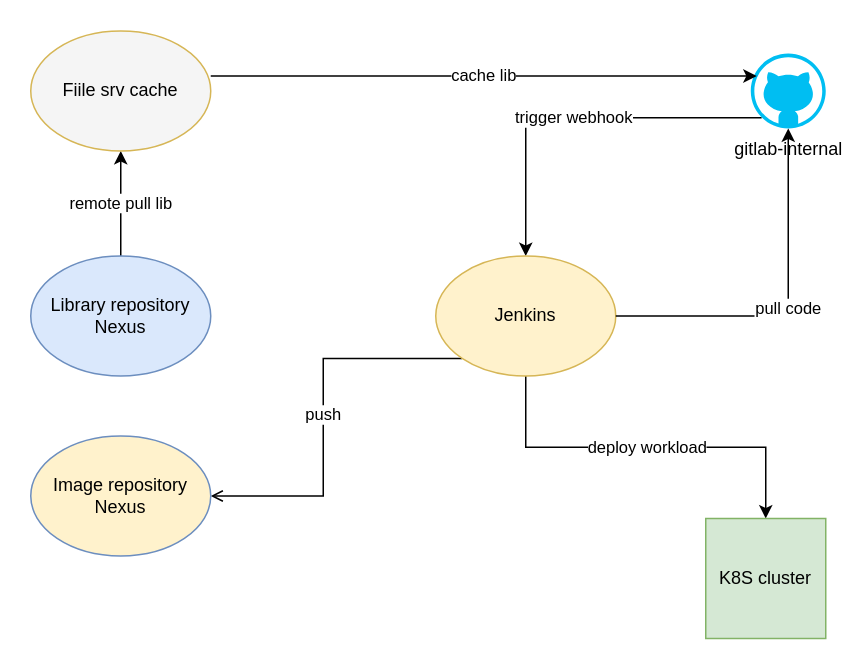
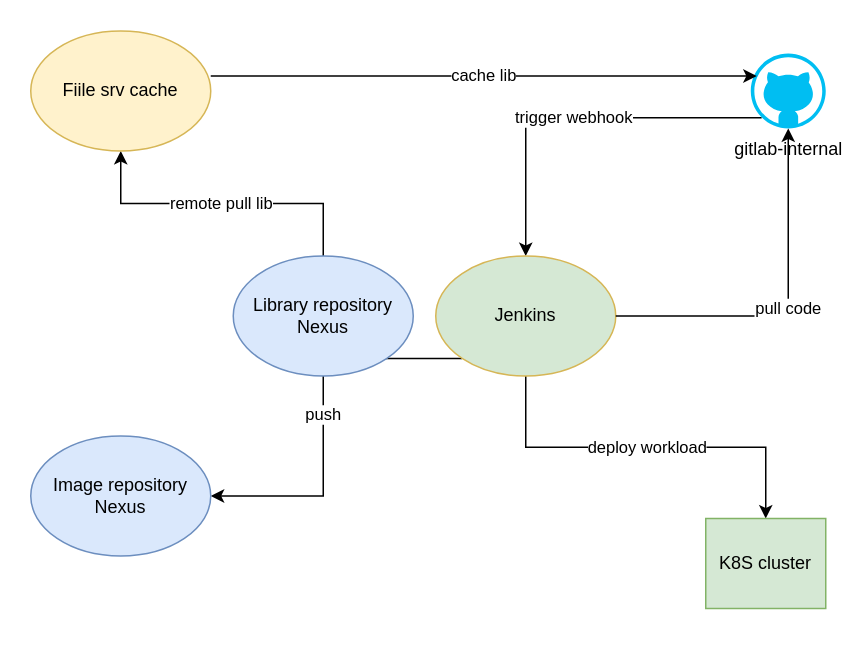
- <mxCell id="11" value="Fiile srv cache" style="ellipse;whiteSpace=wrap;html=1;fillColor=#f5f5f5;strokeColor=#d6b656;" vertex="1" parent="1"><mxGeometry x="20" y="20" width="120" height="80" as="geometry" /></mxCell>
+ <mxCell id="11" value="Fiile srv cache" style="ellipse;whiteSpace=wrap;html=1;fillColor=#fff2cc;strokeColor=#d6b656;" vertex="1" parent="1"><mxGeometry x="20" y="20" width="120" height="80" as="geometry" /></mxCell>
- <mxCell id="10" value="Library repository&lt;br&gt;Nexus" style="ellipse;whiteSpace=wrap;html=1;fillColor=#dae8fc;strokeColor=#6c8ebf;" vertex="1" parent="1"><mxGeometry x="20" y="170" width="120" height="80" as="geometry" /></mxCell>
+ <mxCell id="10" value="Library repository&lt;br&gt;Nexus" style="ellipse;whiteSpace=wrap;html=1;fillColor=#dae8fc;strokeColor=#6c8ebf;" vertex="1" parent="1"><mxGeometry x="155" y="170" width="120" height="80" as="geometry" /></mxCell>
- <mxCell id="6" value="Jenkins" style="ellipse;whiteSpace=wrap;html=1;fillColor=#fff2cc;strokeColor=#d6b656;" vertex="1" parent="1"><mxGeometry x="290" y="170" width="120" height="80" as="geometry" /></mxCell>
+ <mxCell id="6" value="Jenkins" style="ellipse;whiteSpace=wrap;html=1;fillColor=#d5e8d4;strokeColor=#d6b656;" vertex="1" parent="1"><mxGeometry x="290" y="170" width="120" height="80" as="geometry" /></mxCell>
- <mxCell id="8" value="Image repository&lt;br&gt;Nexus" style="ellipse;whiteSpace=wrap;html=1;fillColor=#fff2cc;strokeColor=#6c8ebf;" vertex="1" parent="1"><mxGeometry x="20" y="290" width="120" height="80" as="geometry" /></mxCell>
+ <mxCell id="8" value="Image repository&lt;br&gt;Nexus" style="ellipse;whiteSpace=wrap;html=1;fillColor=#dae8fc;strokeColor=#6c8ebf;" vertex="1" parent="1"><mxGeometry x="20" y="290" width="120" height="80" as="geometry" /></mxCell>
- <mxCell id="5" value="push" style="edgeStyle=orthogonalEdgeStyle;rounded=0;orthogonalLoop=1;jettySize=auto;html=1;exitX=0;exitY=1;exitDx=0;exitDy=0;entryX=1;entryY=0.5;entryDx=0;entryDy=0;endArrow=open;" edge="1" parent="1" source="6" target="8"><mxGeometry relative="1" as="geometry" /></mxCell>
+ <mxCell id="5" value="push" style="edgeStyle=orthogonalEdgeStyle;rounded=0;orthogonalLoop=1;jettySize=auto;html=1;exitX=0;exitY=1;exitDx=0;exitDy=0;entryX=1;entryY=0.5;entryDx=0;entryDy=0;" edge="1" parent="1" source="6" target="8"><mxGeometry relative="1" as="geometry" /></mxCell>
- <mxCell id="13" value="K8S cluster" style="whiteSpace=wrap;html=1;aspect=fixed;fillColor=#d5e8d4;strokeColor=#82b366;" vertex="1" parent="1"><mxGeometry x="470" y="345" width="80" height="80" as="geometry" /></mxCell>
+ <mxCell id="13" value="K8S cluster" style="whiteSpace=wrap;html=1;aspect=fixed;fillColor=#d5e8d4;strokeColor=#82b366;" vertex="1" parent="1"><mxGeometry x="470" y="345" width="80" height="60" as="geometry" /></mxCell>
